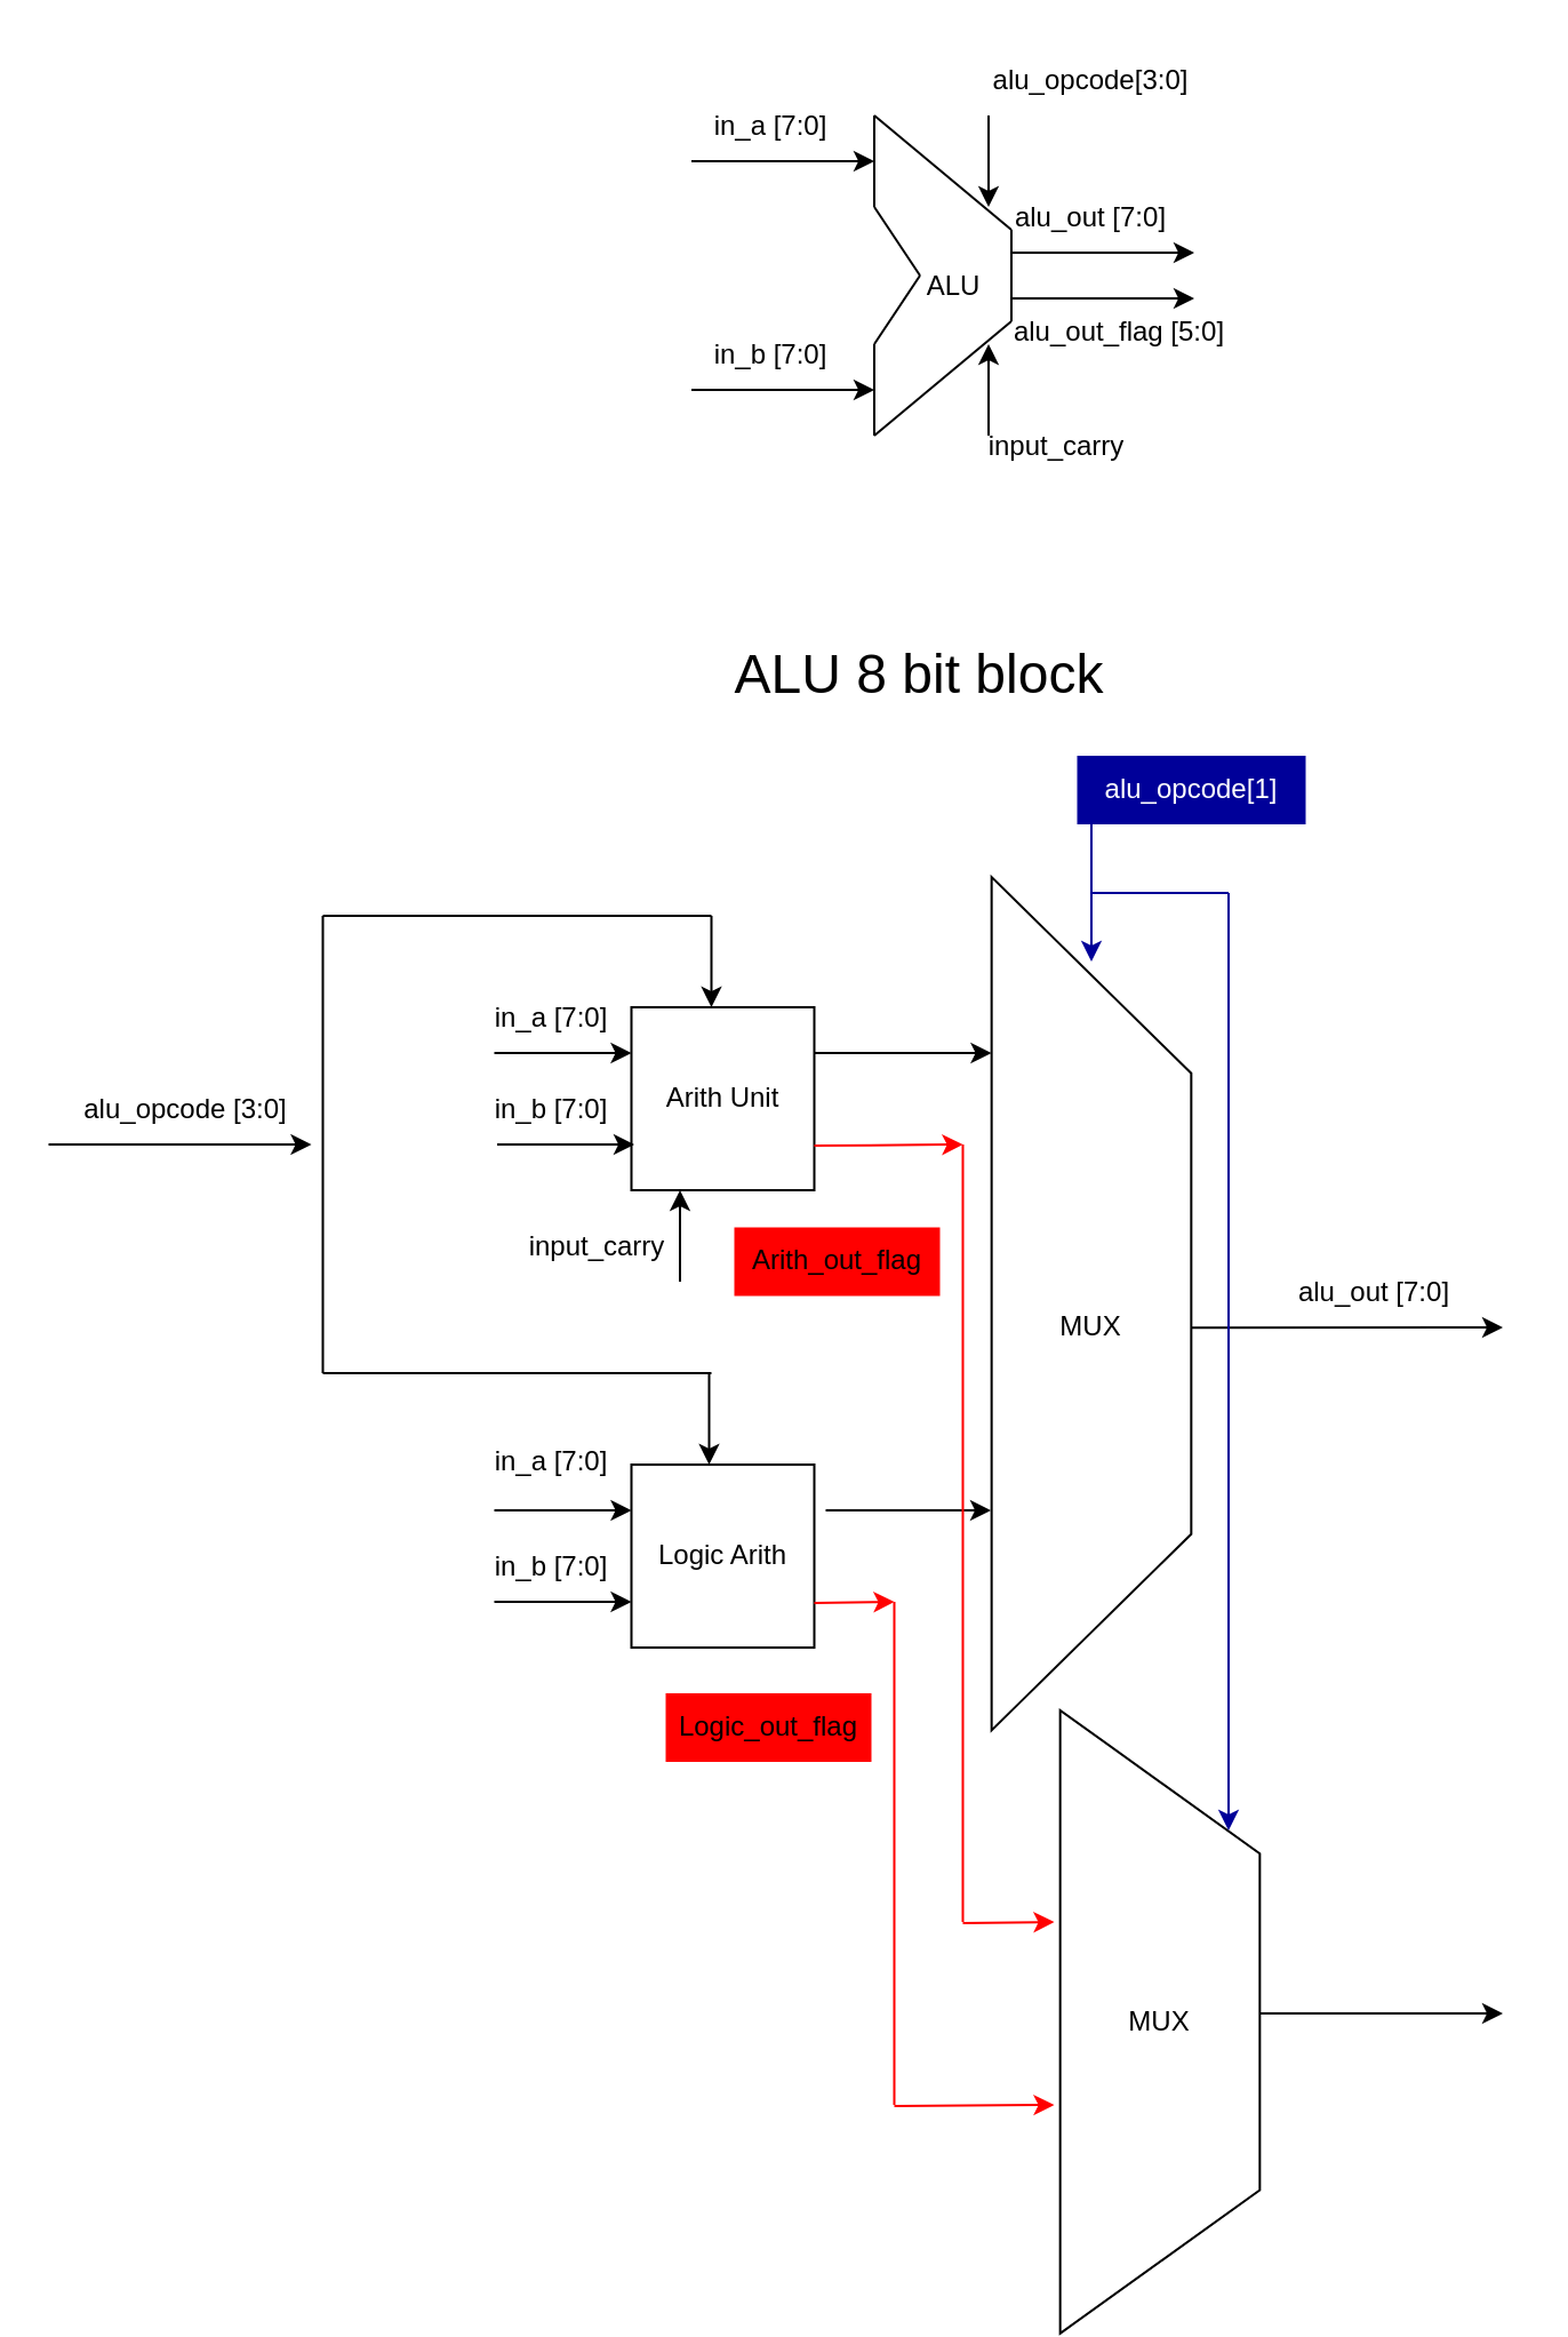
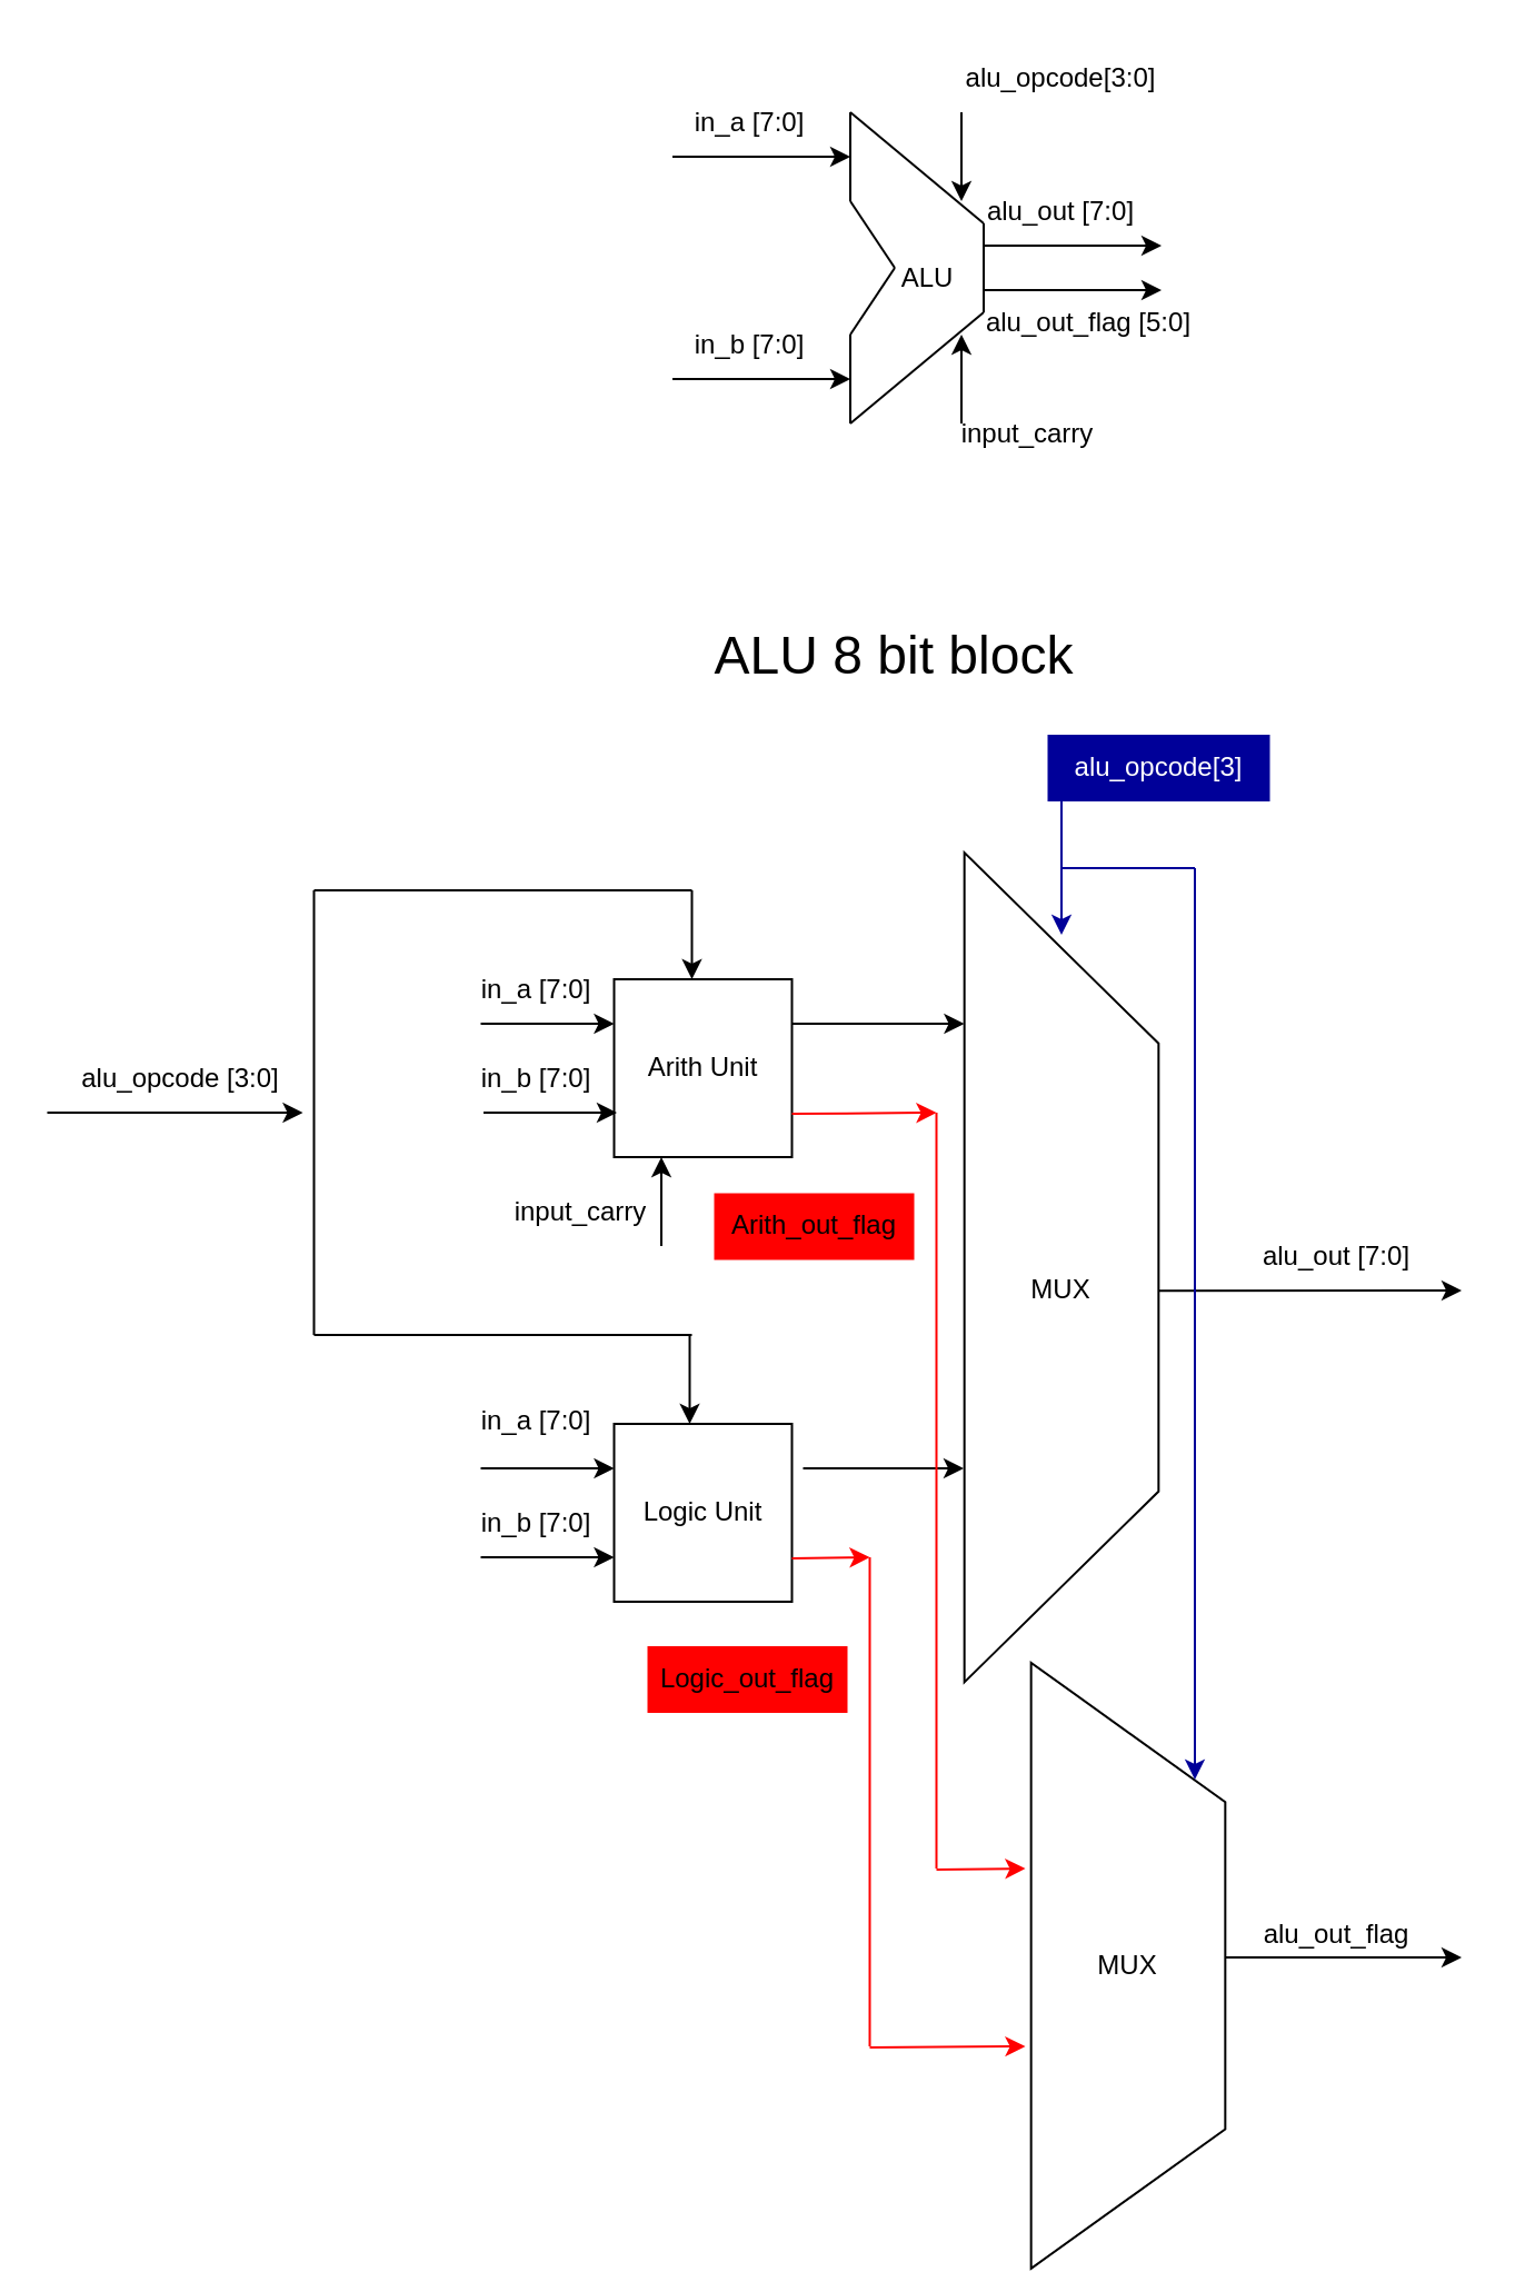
- <mxCell id="59" value="&lt;font color=&quot;#ffffff&quot;&gt;alu_opcode[1]&lt;/font&gt;" style="text;strokeColor=none;align=center;fillColor=#000099;html=1;verticalAlign=middle;whiteSpace=wrap;rounded=0;" parent="1" vertex="1"><mxGeometry x="470.75" y="330" width="100" height="30" as="geometry" /></mxCell>
+ <mxCell id="59" value="&lt;font color=&quot;#ffffff&quot;&gt;alu_opcode[3]&lt;/font&gt;" style="text;strokeColor=none;align=center;fillColor=#000099;html=1;verticalAlign=middle;whiteSpace=wrap;rounded=0;" parent="1" vertex="1"><mxGeometry x="470.75" y="330" width="100" height="30" as="geometry" /></mxCell>
- <mxCell id="26" value="Logic Arith" style="whiteSpace=wrap;html=1;aspect=fixed;" parent="1" vertex="1"><mxGeometry x="275.75" y="640" width="80" height="80" as="geometry" /></mxCell>
+ <mxCell id="26" value="Logic Unit" style="whiteSpace=wrap;html=1;aspect=fixed;" parent="1" vertex="1"><mxGeometry x="275.75" y="640" width="80" height="80" as="geometry" /></mxCell>
+ <mxCell id="50" value="alu_out_flag" style="text;strokeColor=none;align=center;fillColor=none;html=1;verticalAlign=middle;whiteSpace=wrap;rounded=0;" parent="1" vertex="1"><mxGeometry x="570.75" y="860" width="60" height="20" as="geometry" /></mxCell>
